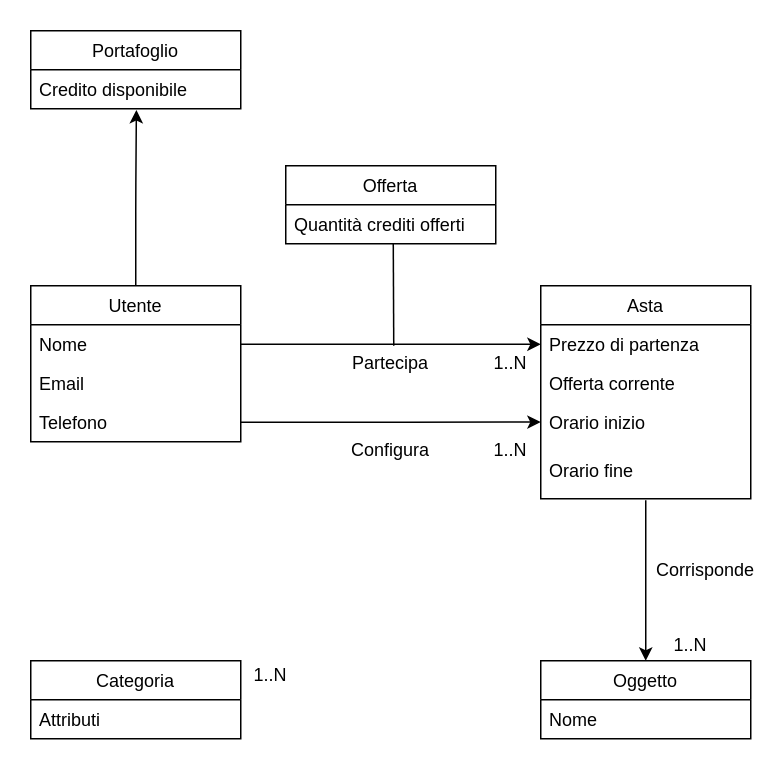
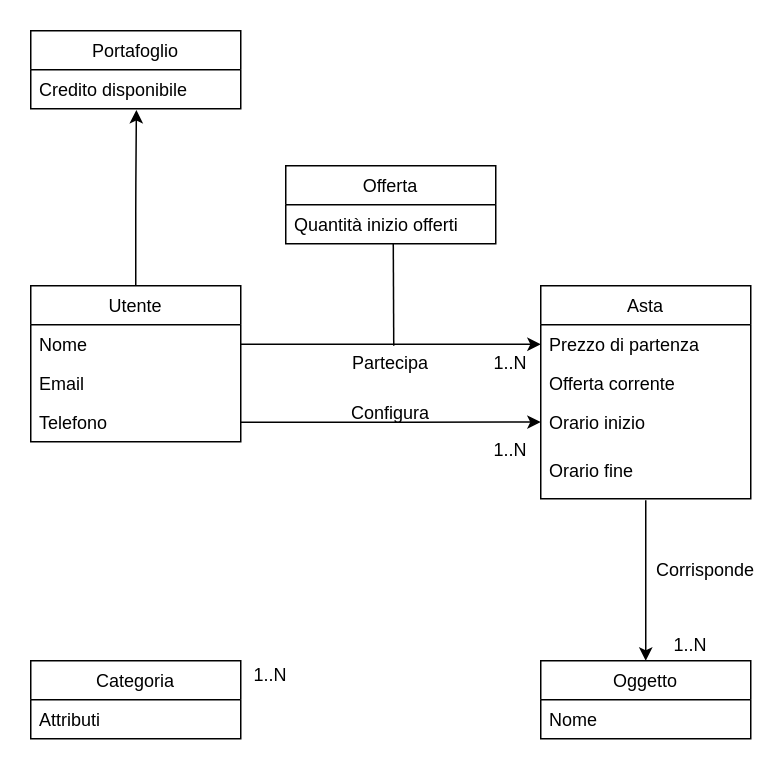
- <mxCell id="28" value="Quantità crediti offerti" style="text;strokeColor=none;fillColor=none;align=left;verticalAlign=top;spacingLeft=4;spacingRight=4;overflow=hidden;rotatable=0;points=[[0,0.5],[1,0.5]];portConstraint=eastwest;" parent="27" vertex="1"><mxGeometry y="26" width="140" height="26" as="geometry" /></mxCell>
+ <mxCell id="28" value="Quantità inizio offerti" style="text;strokeColor=none;fillColor=none;align=left;verticalAlign=top;spacingLeft=4;spacingRight=4;overflow=hidden;rotatable=0;points=[[0,0.5],[1,0.5]];portConstraint=eastwest;" parent="27" vertex="1"><mxGeometry y="26" width="140" height="26" as="geometry" /></mxCell>
- <mxCell id="23" value="Configura" style="text;html=1;strokeColor=none;fillColor=none;align=center;verticalAlign=middle;whiteSpace=wrap;rounded=0;shadow=0;" parent="1" vertex="1"><mxGeometry x="240" y="290" width="40" height="20" as="geometry" /></mxCell>
+ <mxCell id="23" value="Configura" style="text;html=1;strokeColor=none;fillColor=none;align=center;verticalAlign=middle;whiteSpace=wrap;rounded=0;shadow=0;" parent="1" vertex="1"><mxGeometry x="240" y="265" width="40" height="20" as="geometry" /></mxCell>
